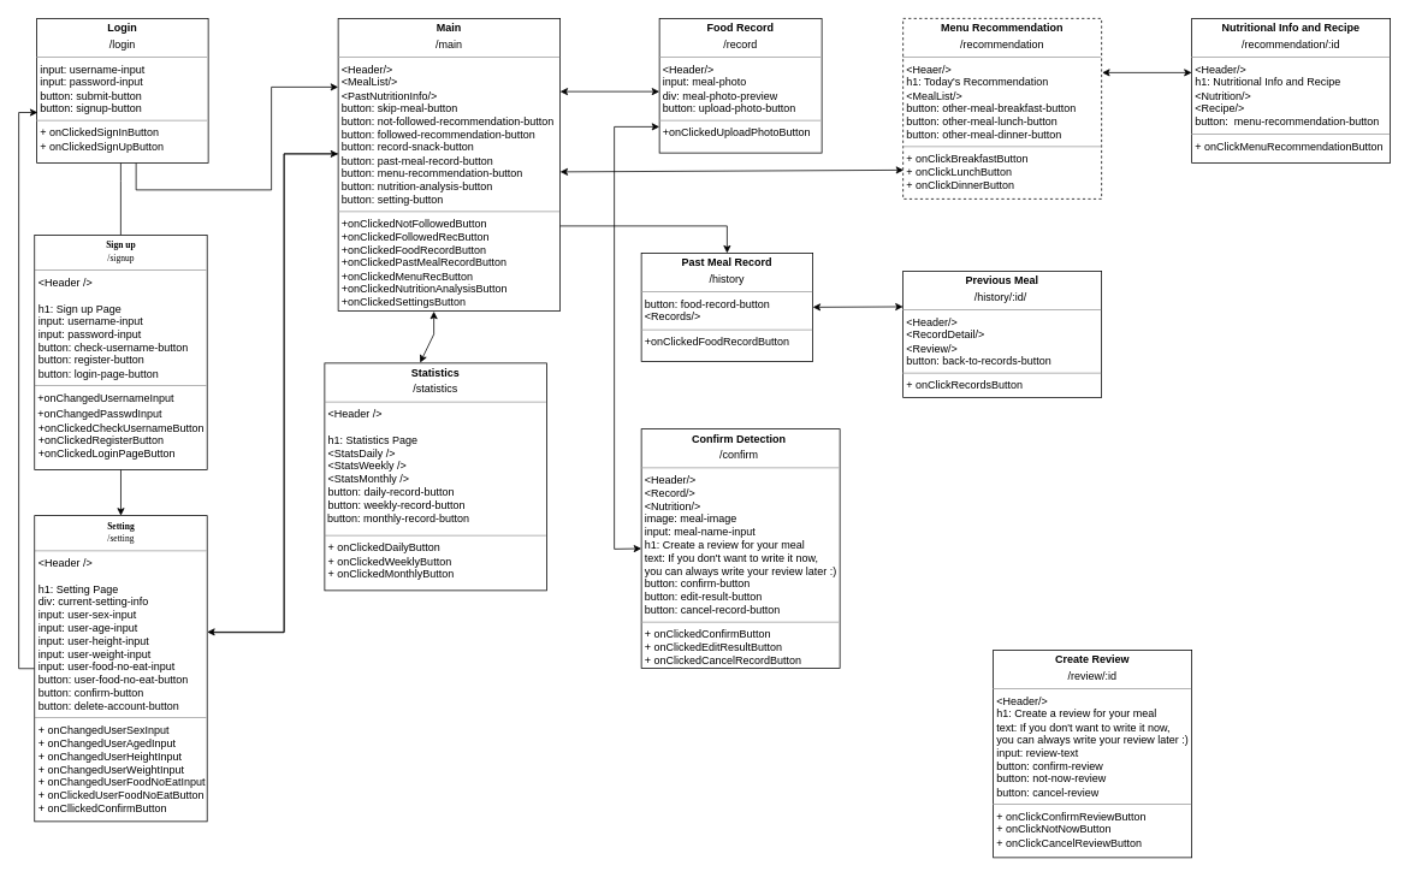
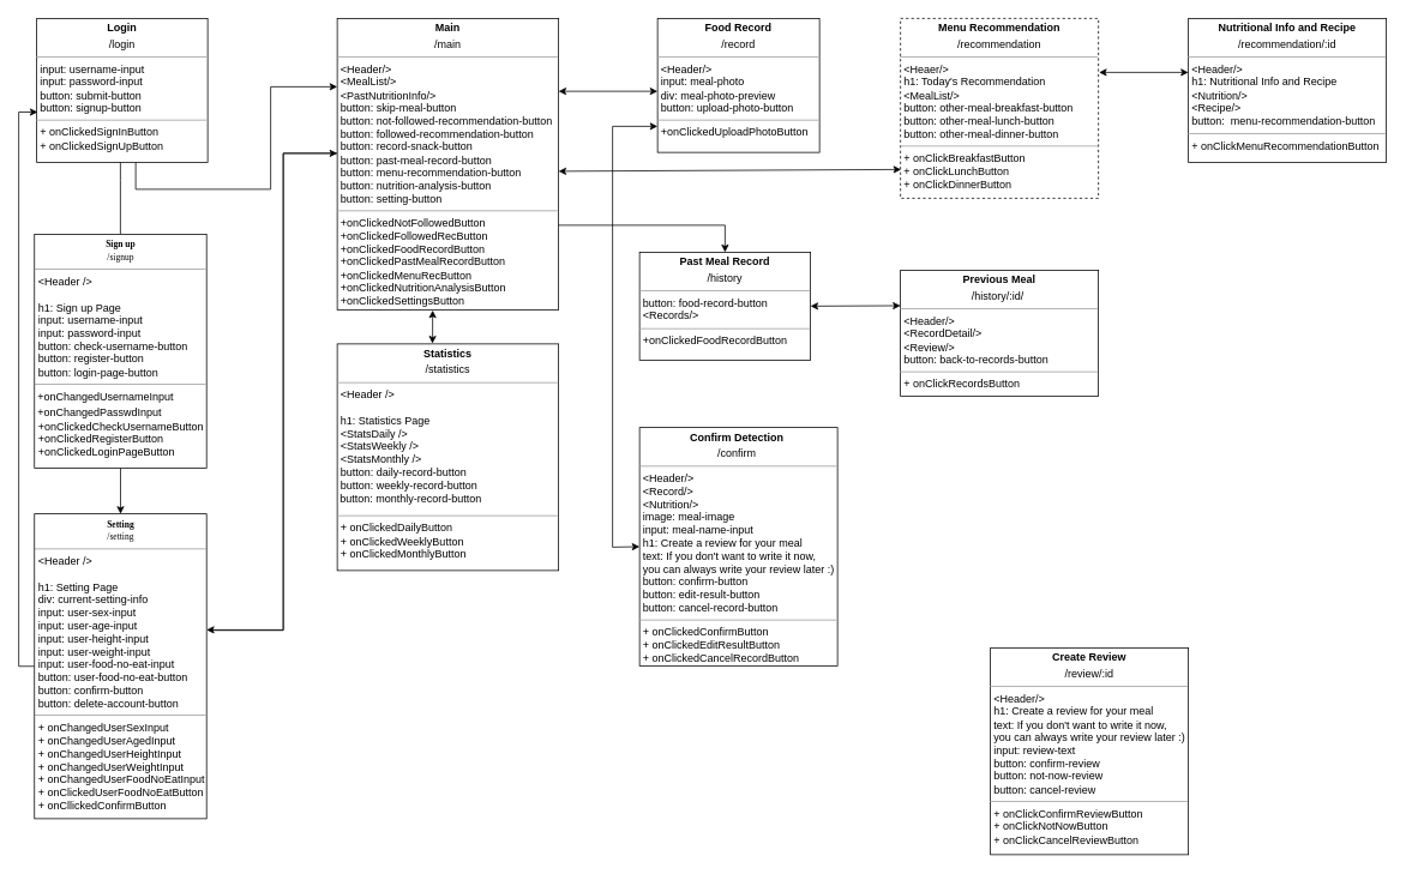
- <mxCell id="2" value="&lt;p style=&quot;margin: 4px 0px 0px ; text-align: center&quot;&gt;&lt;b&gt;Statistics&lt;/b&gt;&lt;/p&gt;&lt;p style=&quot;margin: 4px 0px 0px ; text-align: center&quot;&gt;/statistics&lt;/p&gt;&lt;hr size=&quot;1&quot;&gt;&lt;p style=&quot;text-align: justify ; margin: 0px 0px 0px 4px&quot;&gt;&amp;lt;Header /&amp;gt;&lt;br&gt;&lt;/p&gt;&lt;p style=&quot;text-align: justify ; margin: 0px 0px 0px 4px&quot;&gt;&lt;br&gt;&lt;/p&gt;&lt;p style=&quot;text-align: justify ; margin: 0px 0px 0px 4px&quot;&gt;h1: Statistics Page&lt;/p&gt;&lt;p style=&quot;text-align: justify ; margin: 0px 0px 0px 4px&quot;&gt;&amp;lt;StatsDaily /&amp;gt;&lt;/p&gt;&lt;p style=&quot;text-align: justify ; margin: 0px 0px 0px 4px&quot;&gt;&amp;lt;StatsWeekly /&amp;gt;&lt;/p&gt;&lt;p style=&quot;text-align: justify ; margin: 0px 0px 0px 4px&quot;&gt;&amp;lt;StatsMonthly /&amp;gt;&lt;/p&gt;&lt;p style=&quot;text-align: justify ; margin: 0px 0px 0px 4px&quot;&gt;button: daily-record-button&lt;/p&gt;&lt;p style=&quot;text-align: justify ; margin: 0px 0px 0px 4px&quot;&gt;&lt;span style=&quot;text-align: left&quot;&gt;button:&amp;nbsp;&lt;/span&gt;&lt;span style=&quot;text-align: left&quot;&gt;weekly-record-button&amp;nbsp;&lt;/span&gt;&lt;/p&gt;&lt;span style=&quot;text-align: left&quot;&gt;&lt;div style=&quot;text-align: justify&quot;&gt;&lt;span&gt;&amp;nbsp;button:&amp;nbsp;&lt;/span&gt;&lt;span&gt;monthly-record-button&lt;/span&gt;&lt;/div&gt;&lt;/span&gt;&lt;p&gt;&lt;/p&gt;&lt;hr size=&quot;1&quot; style=&quot;text-align: justify&quot;&gt;&lt;p style=&quot;text-align: justify ; margin: 0px 0px 0px 4px&quot;&gt;+ onClickedDailyButton&lt;/p&gt;&lt;p style=&quot;text-align: justify ; margin: 0px 0px 0px 4px&quot;&gt;+ onClickedWeeklyButton&lt;/p&gt;&lt;p style=&quot;text-align: justify ; margin: 0px 0px 0px 4px&quot;&gt;+ onClickedMonthlyButton&lt;/p&gt;" style="verticalAlign=top;align=left;overflow=fill;fontSize=12;fontFamily=Helvetica;html=1;rounded=0;shadow=0;comic=0;labelBackgroundColor=none;strokeWidth=1" parent="1" vertex="1"><mxGeometry x="359" y="402" width="246" height="252" as="geometry" /></mxCell>
+ <mxCell id="2" value="&lt;p style=&quot;margin: 4px 0px 0px ; text-align: center&quot;&gt;&lt;b&gt;Statistics&lt;/b&gt;&lt;/p&gt;&lt;p style=&quot;margin: 4px 0px 0px ; text-align: center&quot;&gt;/statistics&lt;/p&gt;&lt;hr size=&quot;1&quot;&gt;&lt;p style=&quot;text-align: justify ; margin: 0px 0px 0px 4px&quot;&gt;&amp;lt;Header /&amp;gt;&lt;br&gt;&lt;/p&gt;&lt;p style=&quot;text-align: justify ; margin: 0px 0px 0px 4px&quot;&gt;&lt;br&gt;&lt;/p&gt;&lt;p style=&quot;text-align: justify ; margin: 0px 0px 0px 4px&quot;&gt;h1: Statistics Page&lt;/p&gt;&lt;p style=&quot;text-align: justify ; margin: 0px 0px 0px 4px&quot;&gt;&amp;lt;StatsDaily /&amp;gt;&lt;/p&gt;&lt;p style=&quot;text-align: justify ; margin: 0px 0px 0px 4px&quot;&gt;&amp;lt;StatsWeekly /&amp;gt;&lt;/p&gt;&lt;p style=&quot;text-align: justify ; margin: 0px 0px 0px 4px&quot;&gt;&amp;lt;StatsMonthly /&amp;gt;&lt;/p&gt;&lt;p style=&quot;text-align: justify ; margin: 0px 0px 0px 4px&quot;&gt;button: daily-record-button&lt;/p&gt;&lt;p style=&quot;text-align: justify ; margin: 0px 0px 0px 4px&quot;&gt;&lt;span style=&quot;text-align: left&quot;&gt;button:&amp;nbsp;&lt;/span&gt;&lt;span style=&quot;text-align: left&quot;&gt;weekly-record-button&amp;nbsp;&lt;/span&gt;&lt;/p&gt;&lt;span style=&quot;text-align: left&quot;&gt;&lt;div style=&quot;text-align: justify&quot;&gt;&lt;span&gt;&amp;nbsp;button:&amp;nbsp;&lt;/span&gt;&lt;span&gt;monthly-record-button&lt;/span&gt;&lt;/div&gt;&lt;/span&gt;&lt;p&gt;&lt;/p&gt;&lt;hr size=&quot;1&quot; style=&quot;text-align: justify&quot;&gt;&lt;p style=&quot;text-align: justify ; margin: 0px 0px 0px 4px&quot;&gt;+ onClickedDailyButton&lt;/p&gt;&lt;p style=&quot;text-align: justify ; margin: 0px 0px 0px 4px&quot;&gt;+ onClickedWeeklyButton&lt;/p&gt;&lt;p style=&quot;text-align: justify ; margin: 0px 0px 0px 4px&quot;&gt;+ onClickedMonthlyButton&lt;/p&gt;" style="verticalAlign=top;align=left;overflow=fill;fontSize=12;fontFamily=Helvetica;html=1;rounded=0;shadow=0;comic=0;labelBackgroundColor=none;strokeWidth=1" parent="1" vertex="1"><mxGeometry x="374" y="382" width="246" height="252" as="geometry" /></mxCell>
